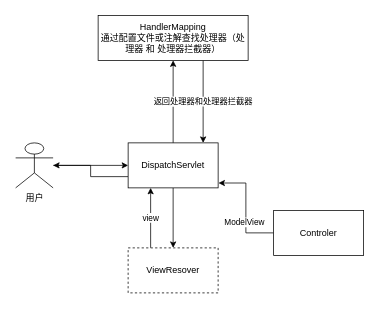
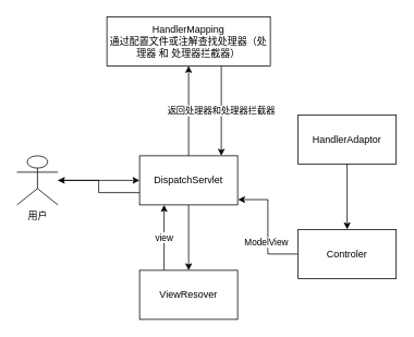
+ <mxCell id="11" value="HandlerAdaptor" style="whiteSpace=wrap;html=1;rounded=0;" vertex="1" parent="1"><mxGeometry x="364" y="140" width="120" height="60" as="geometry" /></mxCell>
+ <mxCell id="10" value="" style="edgeStyle=orthogonalEdgeStyle;rounded=0;orthogonalLoop=1;jettySize=auto;html=1;" edge="1" parent="1" source="11" target="14"><mxGeometry relative="1" as="geometry" /></mxCell>
- <mxCell id="16" value="ViewResover" style="rounded=0;whiteSpace=wrap;html=1;dashed=1;" vertex="1" parent="1"><mxGeometry x="170" y="330" width="120" height="60" as="geometry" /></mxCell>
+ <mxCell id="16" value="ViewResover" style="rounded=0;whiteSpace=wrap;html=1;" vertex="1" parent="1"><mxGeometry x="170" y="330" width="120" height="60" as="geometry" /></mxCell>
